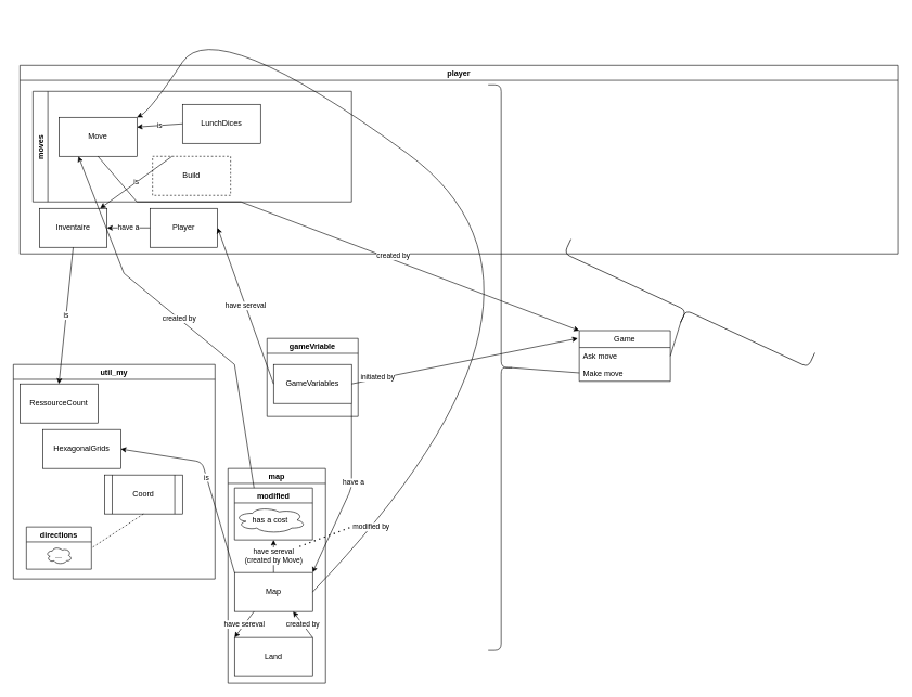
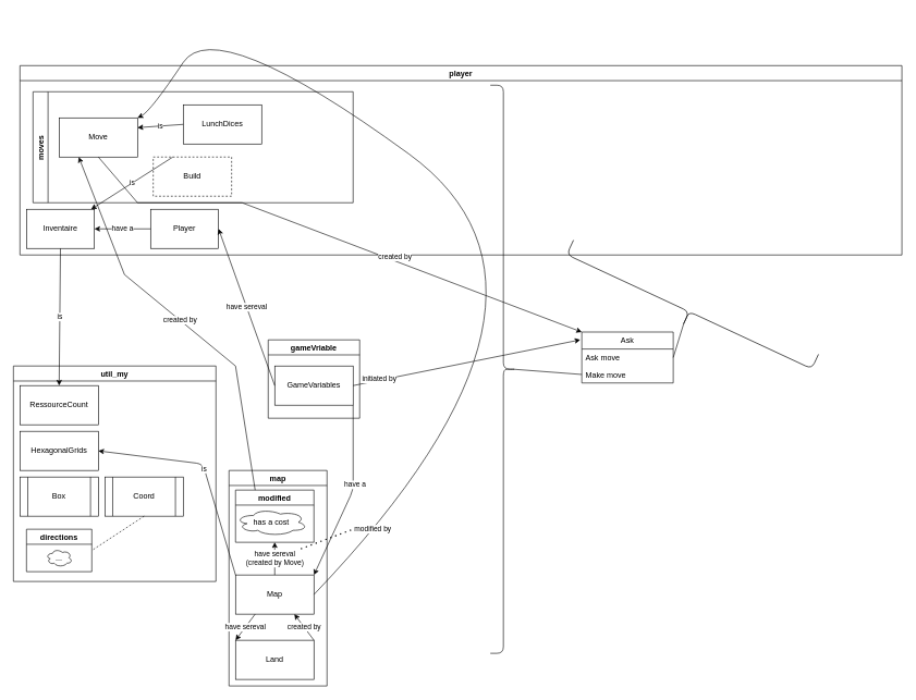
- <mxCell id="12" value="Inventaire" style="whiteSpace=wrap;html=1;" parent="10" vertex="1"><mxGeometry x="30" y="220" width="104" height="60" as="geometry" /></mxCell>
+ <mxCell id="12" value="Inventaire" style="whiteSpace=wrap;html=1;" parent="10" vertex="1"><mxGeometry x="10" y="220" width="104" height="60" as="geometry" /></mxCell>
- <mxCell id="38" value="Game" style="swimlane;fontStyle=0;childLayout=stackLayout;horizontal=1;startSize=26;horizontalStack=0;resizeParent=1;resizeParentMax=0;resizeLast=0;collapsible=1;marginBottom=0;" parent="1" vertex="1"><mxGeometry x="890" y="508" width="140" height="78" as="geometry" /></mxCell>
+ <mxCell id="38" value="Ask" style="swimlane;fontStyle=0;childLayout=stackLayout;horizontal=1;startSize=26;horizontalStack=0;resizeParent=1;resizeParentMax=0;resizeLast=0;collapsible=1;marginBottom=0;" parent="1" vertex="1"><mxGeometry x="890" y="508" width="140" height="78" as="geometry" /></mxCell>
- <mxCell id="22" value="HexagonalGrids" style="rounded=0;whiteSpace=wrap;html=1;" parent="20" vertex="1"><mxGeometry x="45" y="100" width="120" height="60" as="geometry" /></mxCell>
+ <mxCell id="22" value="HexagonalGrids" style="rounded=0;whiteSpace=wrap;html=1;" parent="20" vertex="1"><mxGeometry x="10" y="100" width="120" height="60" as="geometry" /></mxCell>
+ <mxCell id="23" value="Box" style="shape=process;whiteSpace=wrap;html=1;backgroundOutline=1;" parent="20" vertex="1"><mxGeometry x="10" y="170" width="120" height="60" as="geometry" /></mxCell>
